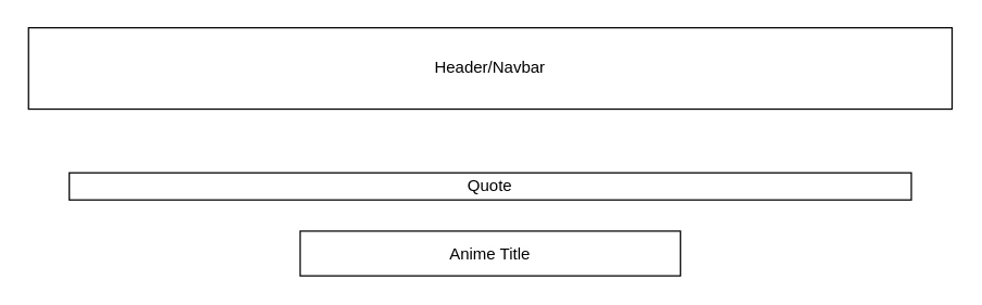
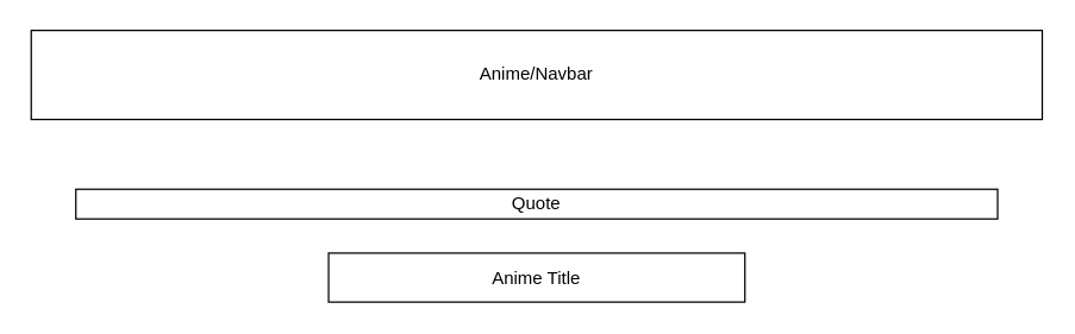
- <mxCell id="2" value="Header/Navbar" style="rounded=0;whiteSpace=wrap;html=1;" parent="1" vertex="1"><mxGeometry x="20" y="20" width="680" height="60" as="geometry" /></mxCell>
+ <mxCell id="2" value="Anime/Navbar" style="rounded=0;whiteSpace=wrap;html=1;" parent="1" vertex="1"><mxGeometry x="20" y="20" width="680" height="60" as="geometry" /></mxCell>
